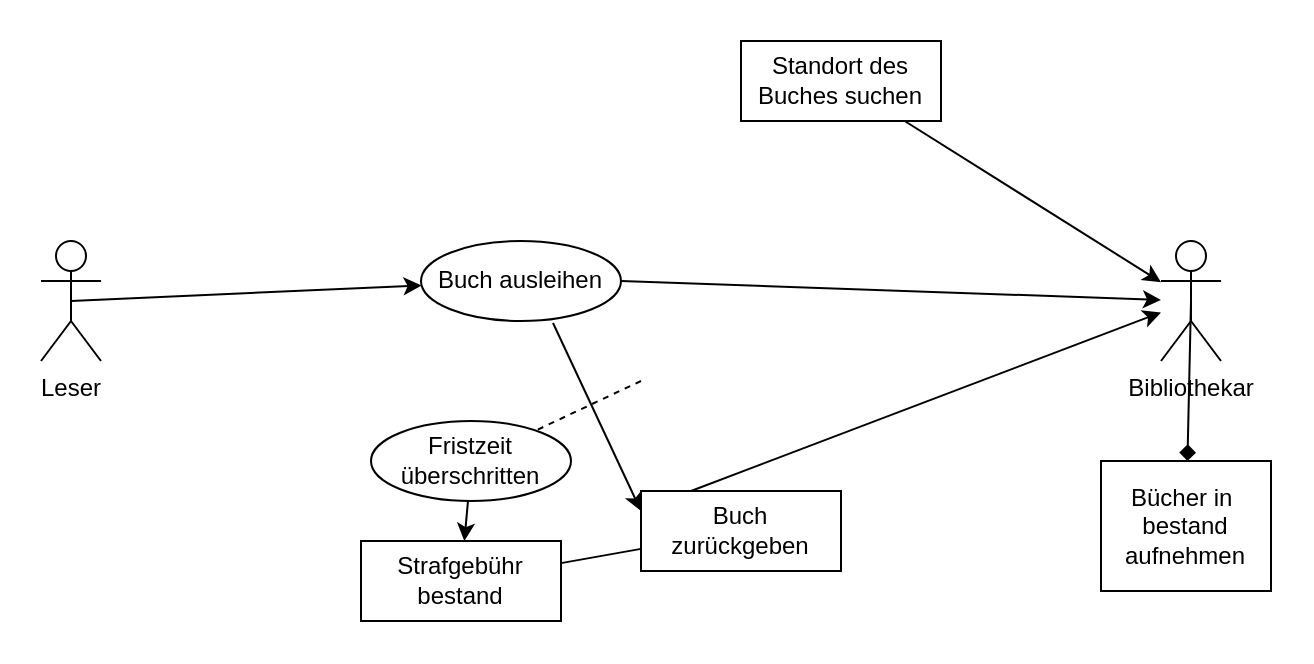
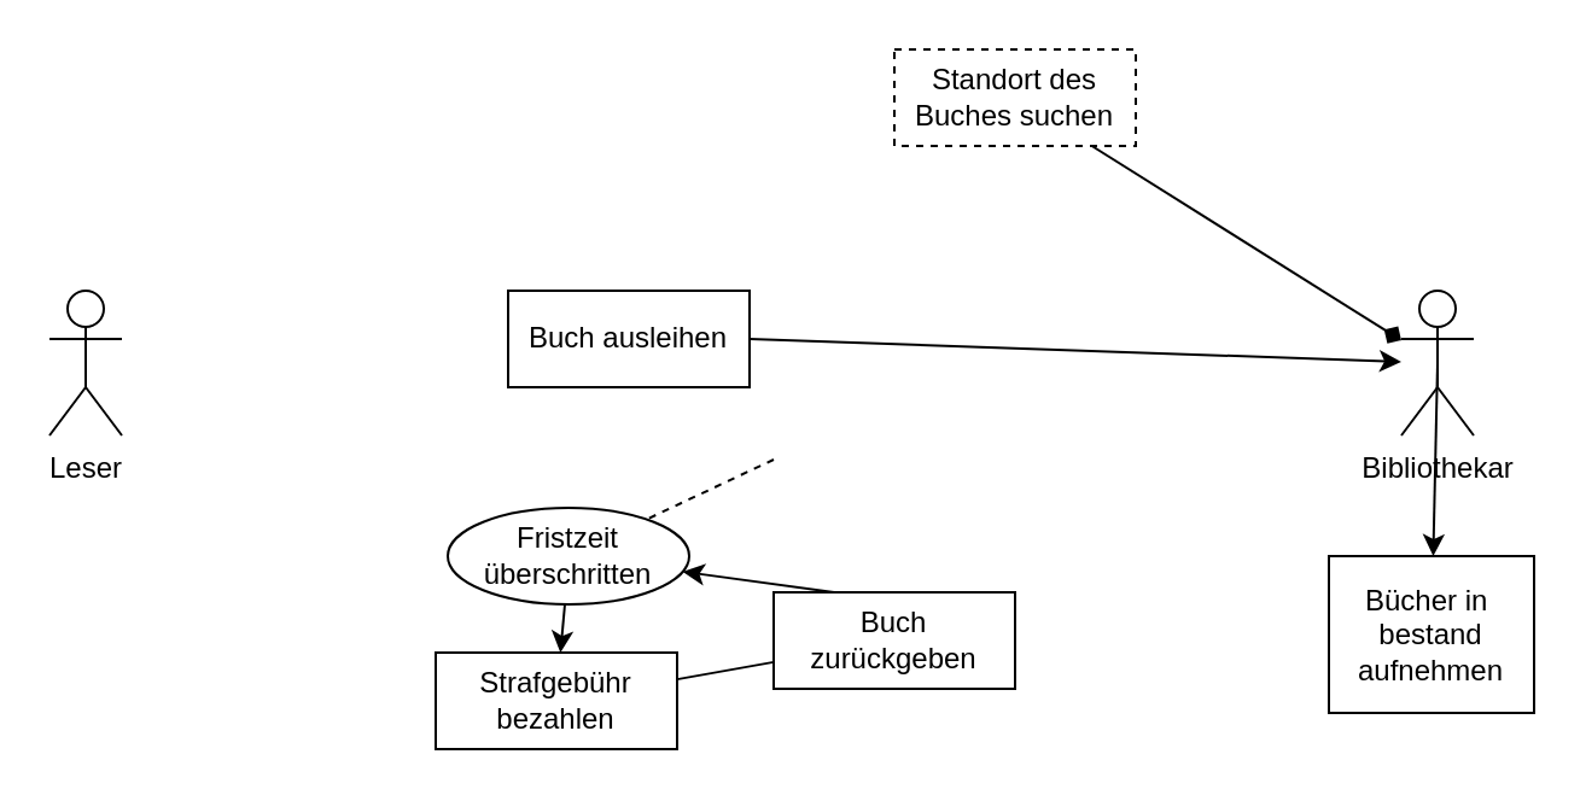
- <mxCell id="8" value="Standort des Buches suchen" style="whiteSpace=wrap;html=1;align=center;" vertex="1" parent="1"><mxGeometry x="370" y="20" width="100" height="40" as="geometry" /></mxCell>
+ <mxCell id="8" value="Standort des Buches suchen" style="whiteSpace=wrap;html=1;align=center;dashed=1;" vertex="1" parent="1"><mxGeometry x="370" y="20" width="100" height="40" as="geometry" /></mxCell>
- <mxCell id="11" value="" style="endArrow=classic;html=1;rounded=0;" edge="1" parent="1" source="8" target="3"><mxGeometry width="50" height="50" relative="1" as="geometry"><mxPoint x="310" y="190" as="sourcePoint" /><mxPoint x="360" y="140" as="targetPoint" /></mxGeometry></mxCell>
+ <mxCell id="11" value="" style="endArrow=diamond;html=1;rounded=0;" edge="1" parent="1" source="8" target="3"><mxGeometry width="50" height="50" relative="1" as="geometry"><mxPoint x="310" y="190" as="sourcePoint" /><mxPoint x="360" y="140" as="targetPoint" /></mxGeometry></mxCell>
- <mxCell id="4" value="Buch ausleihen" style="ellipse;whiteSpace=wrap;html=1;align=center;" vertex="1" parent="1"><mxGeometry x="210" y="120" width="100" height="40" as="geometry" /></mxCell>
+ <mxCell id="4" value="Buch ausleihen" style="whiteSpace=wrap;html=1;align=center;" vertex="1" parent="1"><mxGeometry x="210" y="120" width="100" height="40" as="geometry" /></mxCell>
- <mxCell id="9" value="" style="endArrow=classic;html=1;rounded=0;exitX=0.5;exitY=0.5;exitDx=0;exitDy=0;exitPerimeter=0;" edge="1" parent="1" source="2" target="4"><mxGeometry width="50" height="50" relative="1" as="geometry"><mxPoint x="310" y="190" as="sourcePoint" /><mxPoint x="360" y="140" as="targetPoint" /></mxGeometry></mxCell>
- <mxCell id="13" value="" style="endArrow=classic;html=1;rounded=0;exitX=0.66;exitY=1.025;exitDx=0;exitDy=0;exitPerimeter=0;entryX=0;entryY=0.25;entryDx=0;entryDy=0;" edge="1" parent="1" source="4" target="5"><mxGeometry width="50" height="50" relative="1" as="geometry"><mxPoint x="310" y="190" as="sourcePoint" /><mxPoint x="360" y="140" as="targetPoint" /></mxGeometry></mxCell>
- <mxCell id="17" value="" style="endArrow=classic;html=1;rounded=0;exitX=0.25;exitY=0;exitDx=0;exitDy=0;" edge="1" parent="1" source="5" target="3"><mxGeometry width="50" height="50" relative="1" as="geometry"><mxPoint x="310" y="190" as="sourcePoint" /><mxPoint x="360" y="140" as="targetPoint" /></mxGeometry></mxCell>
+ <mxCell id="17" value="" style="endArrow=classic;html=1;rounded=0;exitX=0.25;exitY=0;exitDx=0;exitDy=0;" edge="1" parent="1" source="5" target="12"><mxGeometry width="50" height="50" relative="1" as="geometry"><mxPoint x="310" y="190" as="sourcePoint" /><mxPoint x="360" y="140" as="targetPoint" /></mxGeometry></mxCell>
- <mxCell id="18" value="" style="endArrow=diamond;html=1;rounded=0;exitX=0.5;exitY=0.5;exitDx=0;exitDy=0;exitPerimeter=0;" edge="1" parent="1" source="3" target="7"><mxGeometry width="50" height="50" relative="1" as="geometry"><mxPoint x="310" y="190" as="sourcePoint" /><mxPoint x="360" y="140" as="targetPoint" /></mxGeometry></mxCell>
+ <mxCell id="18" value="" style="endArrow=classic;html=1;rounded=0;exitX=0.5;exitY=0.5;exitDx=0;exitDy=0;exitPerimeter=0;" edge="1" parent="1" source="3" target="7"><mxGeometry width="50" height="50" relative="1" as="geometry"><mxPoint x="310" y="190" as="sourcePoint" /><mxPoint x="360" y="140" as="targetPoint" /></mxGeometry></mxCell>
- <mxCell id="6" value="Strafgebühr bestand" style="whiteSpace=wrap;html=1;align=center;" vertex="1" parent="1"><mxGeometry x="180" y="270" width="100" height="40" as="geometry" /></mxCell>
+ <mxCell id="6" value="Strafgebühr bezahlen" style="whiteSpace=wrap;html=1;align=center;" vertex="1" parent="1"><mxGeometry x="180" y="270" width="100" height="40" as="geometry" /></mxCell>
